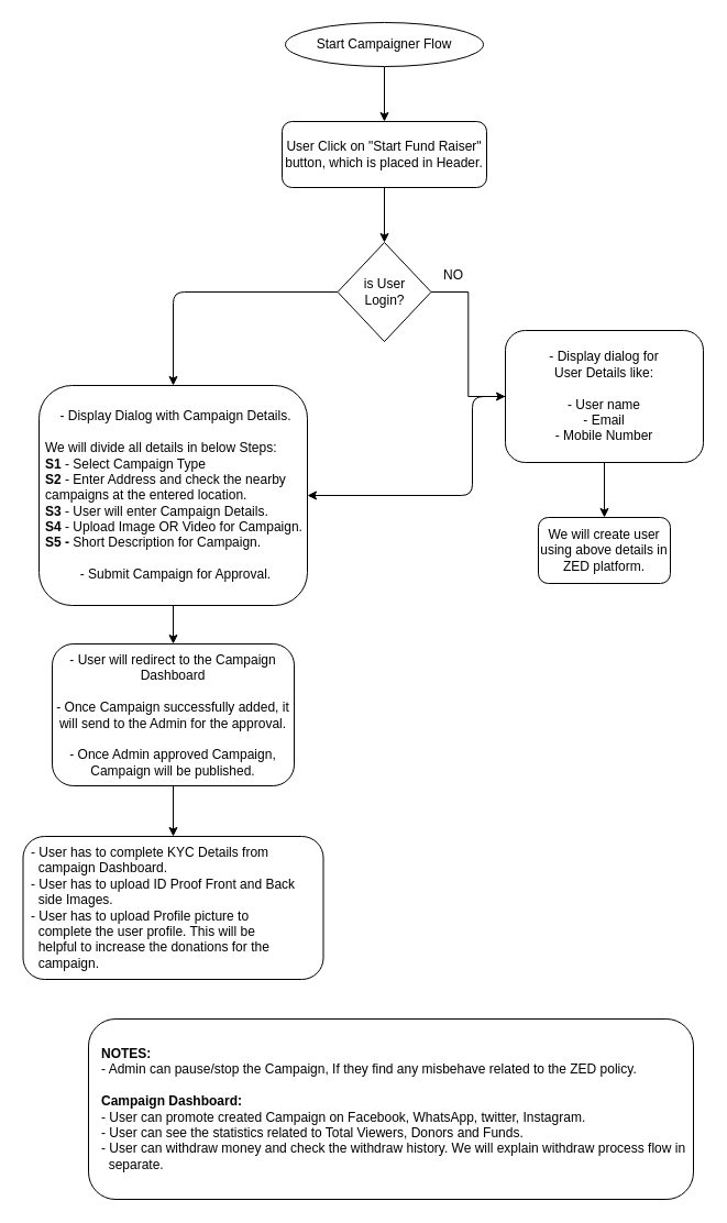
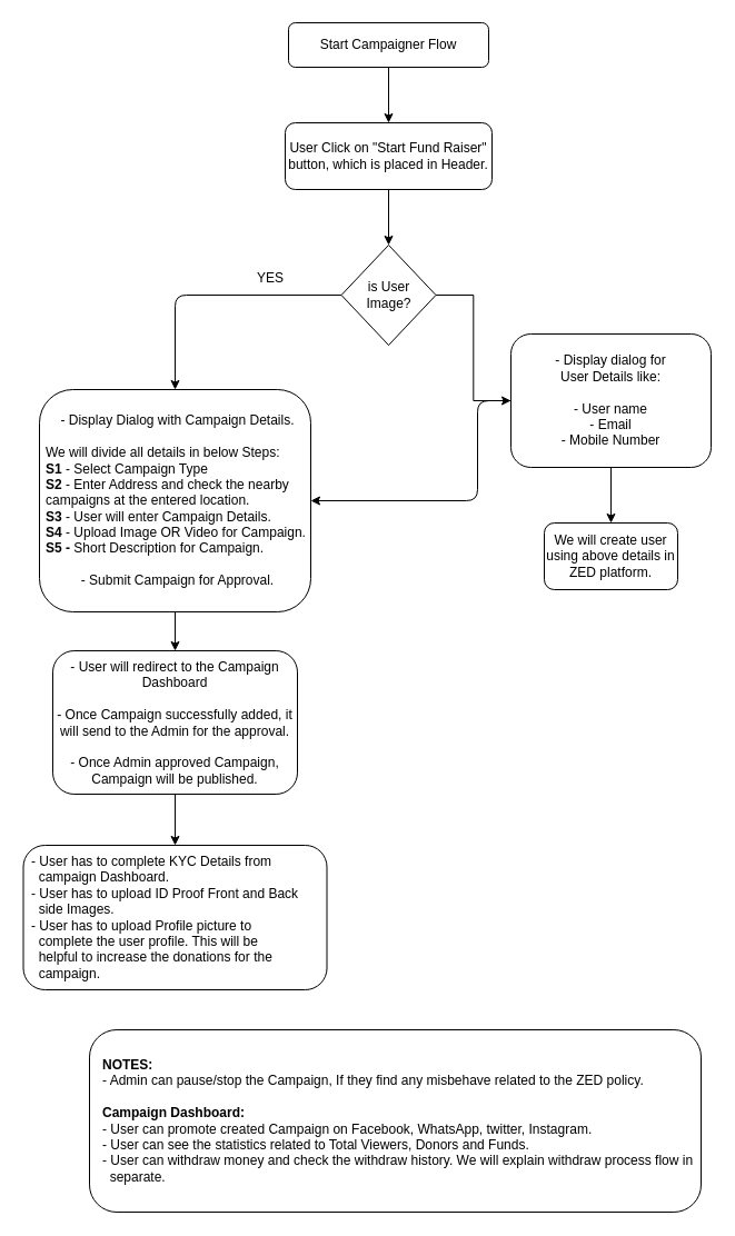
- <mxCell id="3" value="Start Campaigner Flow" style="ellipse;whiteSpace=wrap;html=1;" parent="1" vertex="1"><mxGeometry x="259" y="20" width="180" height="40" as="geometry" /></mxCell>
+ <mxCell id="3" value="Start Campaigner Flow" style="rounded=1;whiteSpace=wrap;html=1;" parent="1" vertex="1"><mxGeometry x="259" y="20" width="180" height="40" as="geometry" /></mxCell>
+ <mxCell id="17" value="YES" style="text;html=1;strokeColor=none;fillColor=none;align=center;verticalAlign=middle;whiteSpace=wrap;rounded=0;" parent="1" vertex="1"><mxGeometry x="223" y="240" width="40" height="20" as="geometry" /></mxCell>
- <mxCell id="18" value="NO" style="text;html=1;strokeColor=none;fillColor=none;align=center;verticalAlign=middle;whiteSpace=wrap;rounded=0;" parent="1" vertex="1"><mxGeometry x="391.5" y="240" width="40" height="20" as="geometry" /></mxCell>
- <mxCell id="5" value="is User &lt;br&gt;Login?" style="rhombus;whiteSpace=wrap;html=1;" parent="1" vertex="1"><mxGeometry x="306.5" y="220" width="85" height="90" as="geometry" /></mxCell>
+ <mxCell id="5" value="is User &lt;br&gt;Image?" style="rhombus;whiteSpace=wrap;html=1;" parent="1" vertex="1"><mxGeometry x="306.5" y="220" width="85" height="90" as="geometry" /></mxCell>
